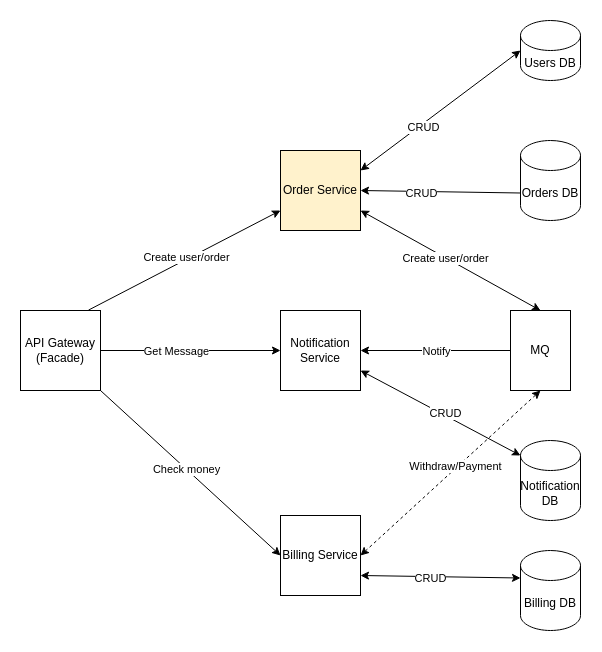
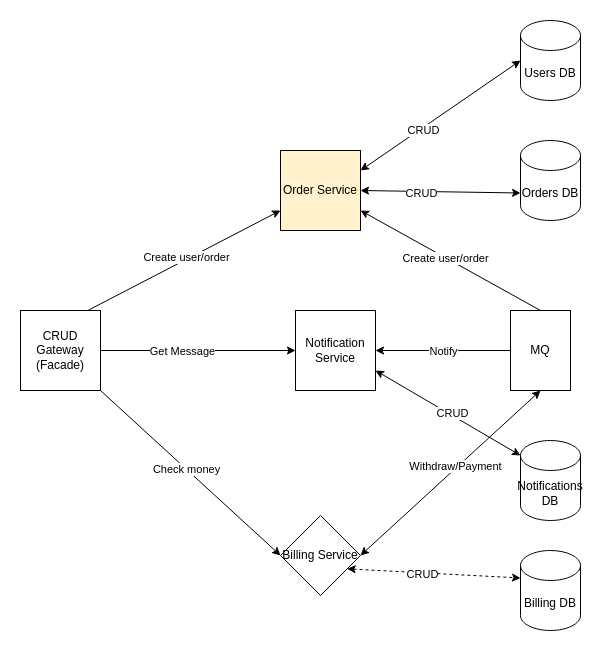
- <mxCell id="7" value="Users DB" style="shape=cylinder3;whiteSpace=wrap;html=1;boundedLbl=1;backgroundOutline=1;size=15;" vertex="1" parent="1"><mxGeometry x="520" y="20" width="60" height="60" as="geometry" /></mxCell>
+ <mxCell id="7" value="Users DB" style="shape=cylinder3;whiteSpace=wrap;html=1;boundedLbl=1;backgroundOutline=1;size=15;" vertex="1" parent="1"><mxGeometry x="520" y="20" width="60" height="80" as="geometry" /></mxCell>
- <mxCell id="23" value="" style="endArrow=none;startArrow=classic;html=1;rounded=0;exitX=1;exitY=0.5;exitDx=0;exitDy=0;entryX=0;entryY=0;entryDx=0;entryDy=52.5;entryPerimeter=0;" edge="1" parent="1" source="3" target="22"><mxGeometry width="50" height="50" relative="1" as="geometry"><mxPoint x="370" y="200" as="sourcePoint" /><mxPoint x="530" y="100" as="targetPoint" /></mxGeometry></mxCell>
+ <mxCell id="23" value="" style="endArrow=classic;startArrow=classic;html=1;rounded=0;exitX=1;exitY=0.5;exitDx=0;exitDy=0;entryX=0;entryY=0;entryDx=0;entryDy=52.5;entryPerimeter=0;" edge="1" parent="1" source="3" target="22"><mxGeometry width="50" height="50" relative="1" as="geometry"><mxPoint x="370" y="200" as="sourcePoint" /><mxPoint x="530" y="100" as="targetPoint" /></mxGeometry></mxCell>
- <mxCell id="18" value="" style="endArrow=classic;startArrow=classic;html=1;rounded=0;entryX=0.5;entryY=0;entryDx=0;entryDy=0;exitX=1;exitY=0.75;exitDx=0;exitDy=0;" edge="1" parent="1" source="3" target="5"><mxGeometry width="50" height="50" relative="1" as="geometry"><mxPoint x="320" y="420" as="sourcePoint" /><mxPoint x="370" y="370" as="targetPoint" /></mxGeometry></mxCell>
+ <mxCell id="18" value="" style="endArrow=none;startArrow=classic;html=1;rounded=0;entryX=0.5;entryY=0;entryDx=0;entryDy=0;exitX=1;exitY=0.75;exitDx=0;exitDy=0;" edge="1" parent="1" source="3" target="5"><mxGeometry width="50" height="50" relative="1" as="geometry"><mxPoint x="320" y="420" as="sourcePoint" /><mxPoint x="370" y="370" as="targetPoint" /></mxGeometry></mxCell>
- <mxCell id="2" value="API Gateway&lt;br&gt;(Facade)" style="whiteSpace=wrap;html=1;aspect=fixed;" vertex="1" parent="1"><mxGeometry x="20" y="310" width="80" height="80" as="geometry" /></mxCell>
+ <mxCell id="2" value="CRUD Gateway&lt;br&gt;(Facade)" style="whiteSpace=wrap;html=1;aspect=fixed;" vertex="1" parent="1"><mxGeometry x="20" y="310" width="80" height="80" as="geometry" /></mxCell>
- <mxCell id="6" value="Notification Service" style="whiteSpace=wrap;html=1;aspect=fixed;" vertex="1" parent="1"><mxGeometry x="280" y="310" width="80" height="80" as="geometry" /></mxCell>
+ <mxCell id="6" value="Notification Service" style="whiteSpace=wrap;html=1;aspect=fixed;" vertex="1" parent="1"><mxGeometry x="295" y="310" width="80" height="80" as="geometry" /></mxCell>
- <mxCell id="28" value="Notification DB" style="shape=cylinder3;whiteSpace=wrap;html=1;boundedLbl=1;backgroundOutline=1;size=15;" vertex="1" parent="1"><mxGeometry x="520" y="440" width="60" height="80" as="geometry" /></mxCell>
+ <mxCell id="28" value="Notifications DB" style="shape=cylinder3;whiteSpace=wrap;html=1;boundedLbl=1;backgroundOutline=1;size=15;" vertex="1" parent="1"><mxGeometry x="520" y="440" width="60" height="80" as="geometry" /></mxCell>
- <mxCell id="16" value="" style="endArrow=classic;startArrow=classic;html=1;rounded=0;exitX=1;exitY=0.5;exitDx=0;exitDy=0;entryX=0.5;entryY=1;entryDx=0;entryDy=0;dashed=1;" edge="1" parent="1" source="4" target="5"><mxGeometry width="50" height="50" relative="1" as="geometry"><mxPoint x="320" y="420" as="sourcePoint" /><mxPoint x="370" y="370" as="targetPoint" /></mxGeometry></mxCell>
+ <mxCell id="16" value="" style="endArrow=classic;startArrow=classic;html=1;rounded=0;exitX=1;exitY=0.5;exitDx=0;exitDy=0;entryX=0.5;entryY=1;entryDx=0;entryDy=0;" edge="1" parent="1" source="4" target="5"><mxGeometry width="50" height="50" relative="1" as="geometry"><mxPoint x="320" y="420" as="sourcePoint" /><mxPoint x="370" y="370" as="targetPoint" /></mxGeometry></mxCell>
- <mxCell id="4" value="Billing Service" style="whiteSpace=wrap;html=1;aspect=fixed;" vertex="1" parent="1"><mxGeometry x="280" y="515" width="80" height="80" as="geometry" /></mxCell>
+ <mxCell id="4" value="Billing Service" style="rhombus;whiteSpace=wrap;html=1;aspect=fixed;" vertex="1" parent="1"><mxGeometry x="280" y="515" width="80" height="80" as="geometry" /></mxCell>
- <mxCell id="26" value="" style="endArrow=classic;startArrow=classic;html=1;rounded=0;exitX=1;exitY=0.75;exitDx=0;exitDy=0;entryX=0;entryY=0;entryDx=0;entryDy=27.5;entryPerimeter=0;" edge="1" parent="1" source="4" target="25"><mxGeometry width="50" height="50" relative="1" as="geometry"><mxPoint x="360" y="580" as="sourcePoint" /><mxPoint x="520" y="583" as="targetPoint" /></mxGeometry></mxCell>
+ <mxCell id="26" value="" style="endArrow=classic;startArrow=classic;html=1;rounded=0;exitX=1;exitY=0.75;exitDx=0;exitDy=0;entryX=0;entryY=0;entryDx=0;entryDy=27.5;entryPerimeter=0;dashed=1;" edge="1" parent="1" source="4" target="25"><mxGeometry width="50" height="50" relative="1" as="geometry"><mxPoint x="360" y="580" as="sourcePoint" /><mxPoint x="520" y="583" as="targetPoint" /></mxGeometry></mxCell>
